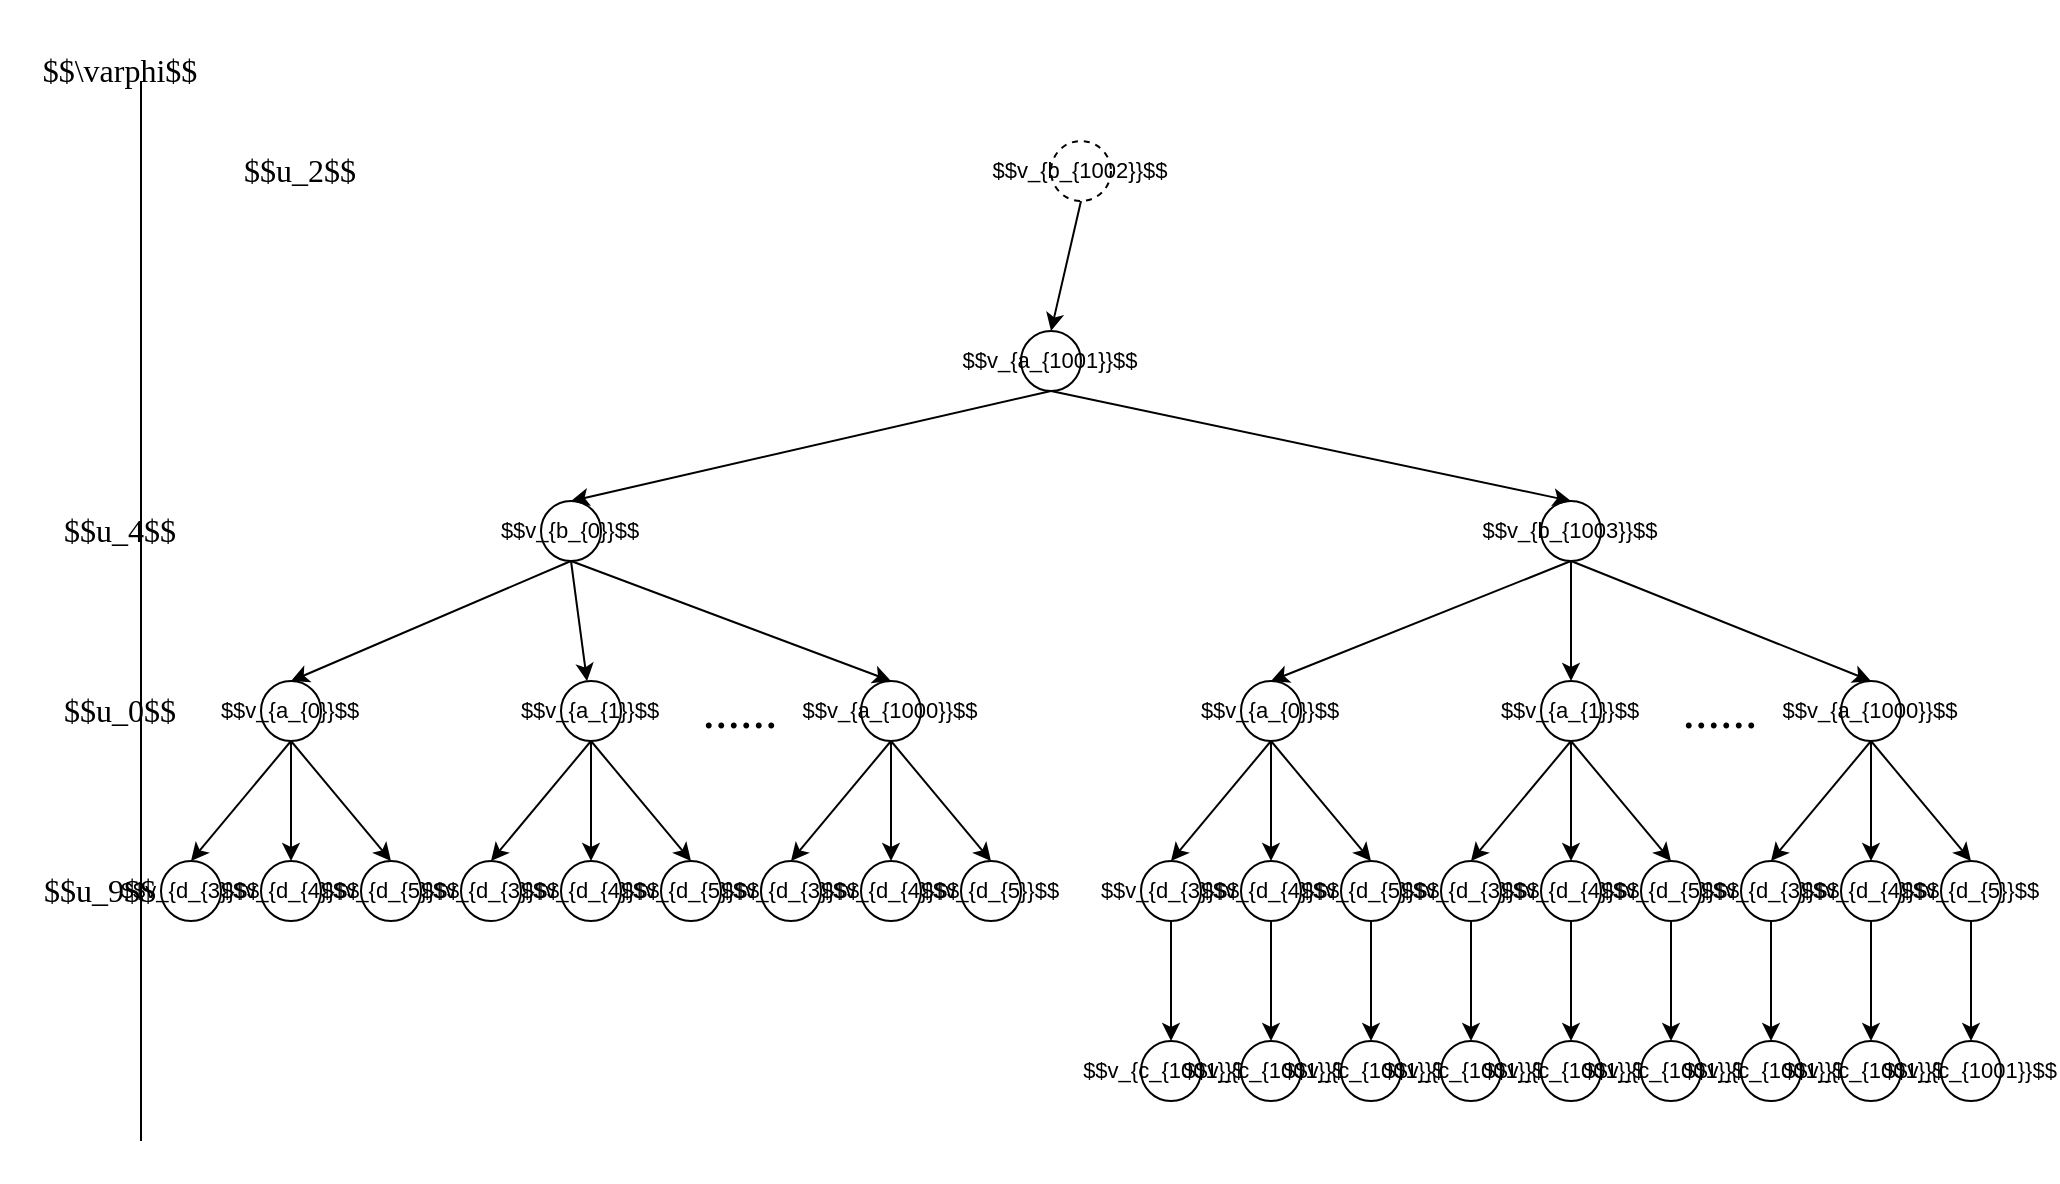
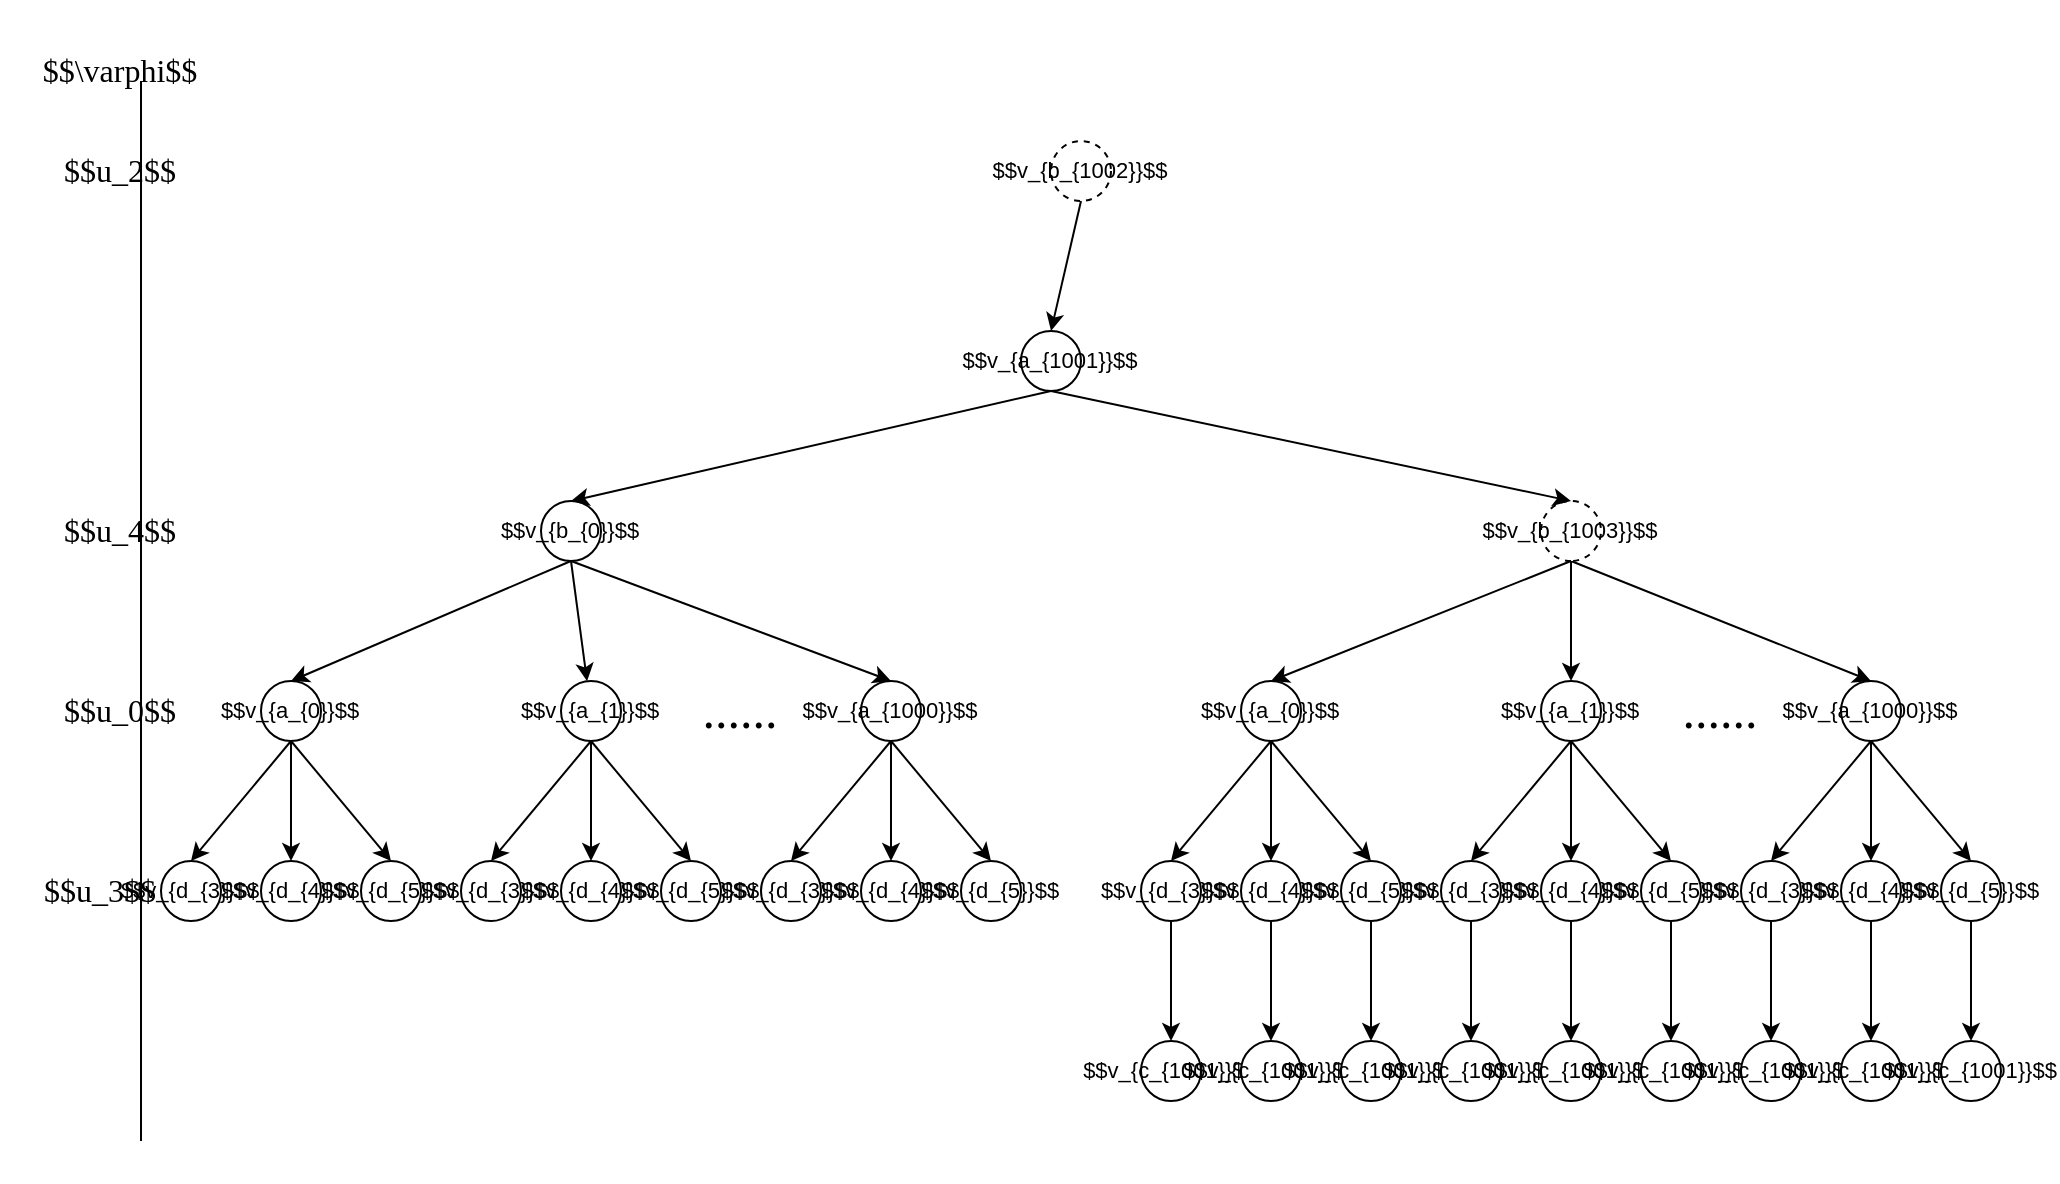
- <mxCell id="4" value="$$u_2$$" style="text;html=1;strokeColor=none;fillColor=none;align=center;verticalAlign=middle;whiteSpace=wrap;rounded=0;fontFamily=Times New Roman;fontSize=16;" vertex="1" parent="1"><mxGeometry x="120" y="70" width="60" height="30" as="geometry" /></mxCell>
+ <mxCell id="4" value="$$u_2$$" style="text;html=1;strokeColor=none;fillColor=none;align=center;verticalAlign=middle;whiteSpace=wrap;rounded=0;fontFamily=Times New Roman;fontSize=16;" vertex="1" parent="1"><mxGeometry x="30" y="70" width="60" height="30" as="geometry" /></mxCell>
- <mxCell id="68" value="$$v_{b_{1003}}$$" style="ellipse;whiteSpace=wrap;html=1;aspect=fixed;fontFamily=Helvetica;fontSize=11;fontColor=default;direction=south;" vertex="1" parent="1"><mxGeometry x="770" y="250" width="30" height="30" as="geometry" /></mxCell>
+ <mxCell id="68" value="$$v_{b_{1003}}$$" style="ellipse;whiteSpace=wrap;html=1;aspect=fixed;fontFamily=Helvetica;fontSize=11;fontColor=default;direction=south;dashed=1;" vertex="1" parent="1"><mxGeometry x="770" y="250" width="30" height="30" as="geometry" /></mxCell>
- <mxCell id="6" value="$$u_9$$" style="text;html=1;strokeColor=none;fillColor=none;align=center;verticalAlign=middle;whiteSpace=wrap;rounded=0;fontFamily=Times New Roman;fontSize=16;" vertex="1" parent="1"><mxGeometry y="430" width="60" height="30" as="geometry" x="20" /></mxCell>
+ <mxCell id="6" value="$$u_3$$" style="text;html=1;strokeColor=none;fillColor=none;align=center;verticalAlign=middle;whiteSpace=wrap;rounded=0;fontFamily=Times New Roman;fontSize=16;" vertex="1" parent="1"><mxGeometry y="430" width="60" height="30" as="geometry" x="20" /></mxCell>
